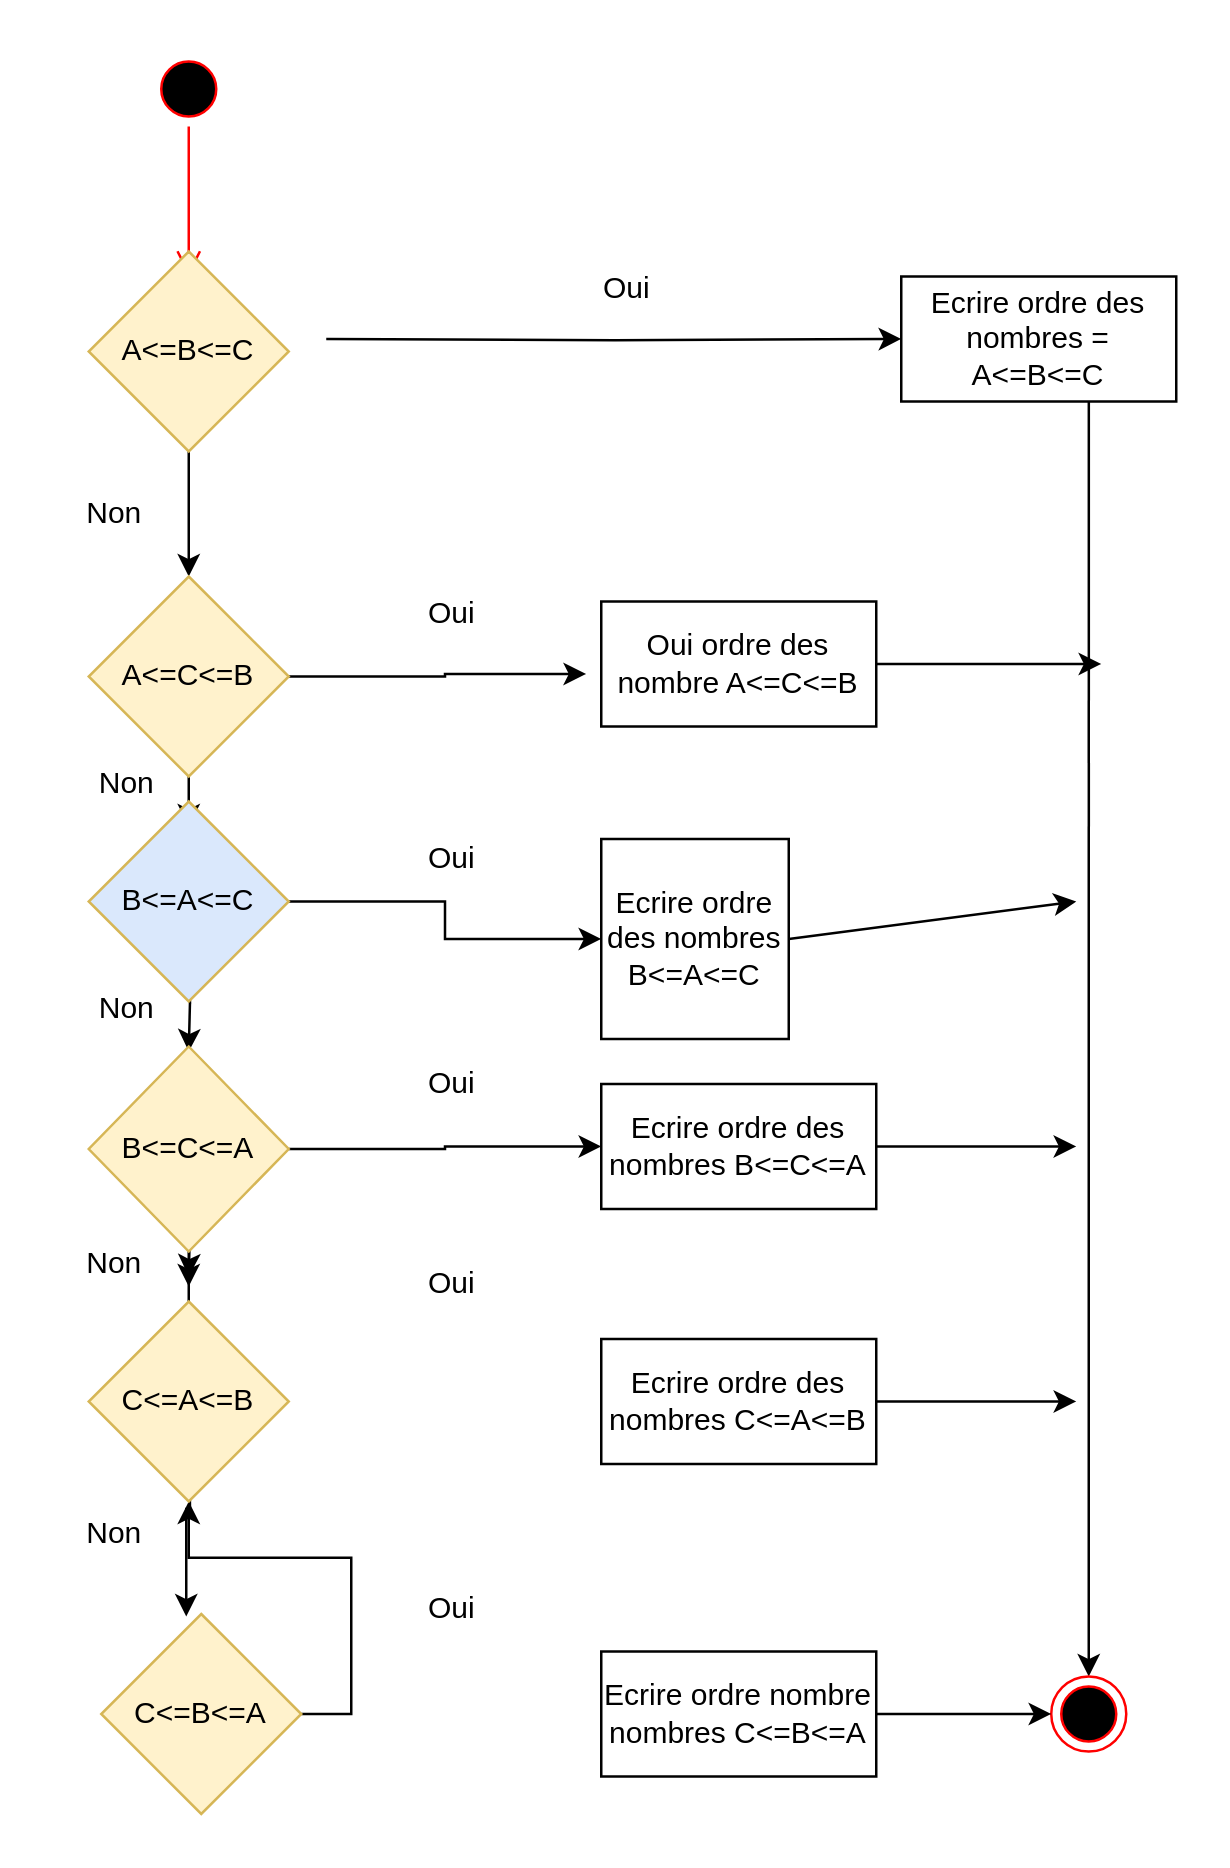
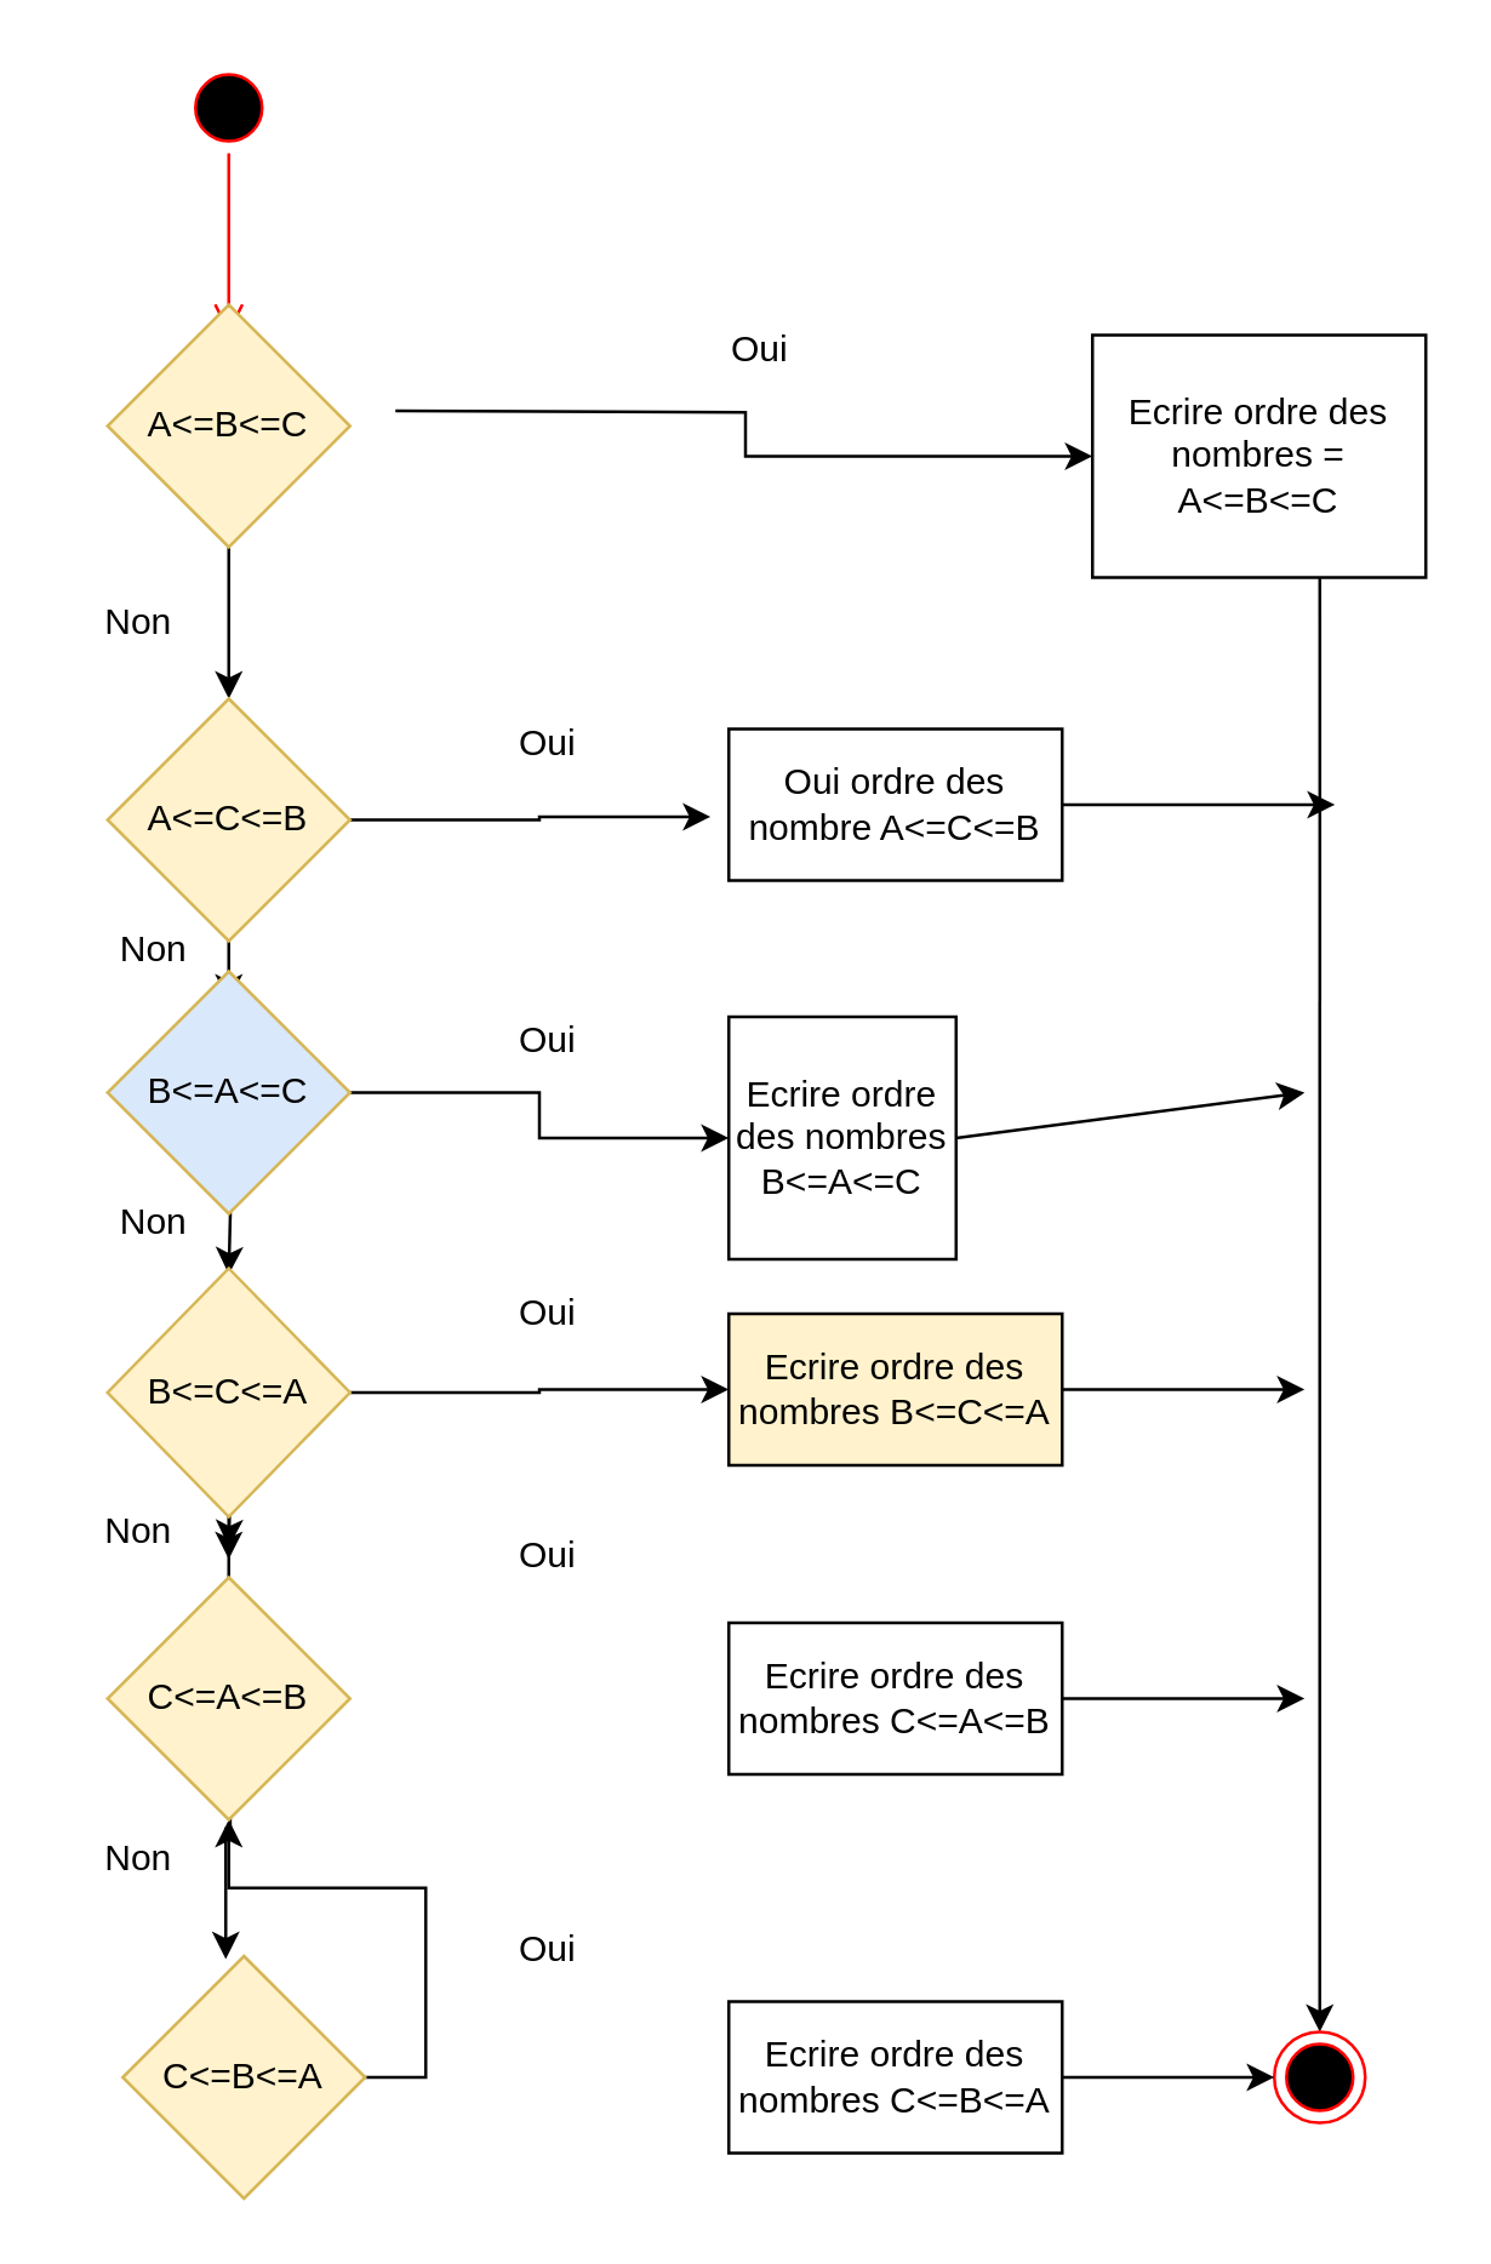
- <mxCell id="8" value="Ecrire ordre des nombres = A&amp;lt;=B&amp;lt;=C" style="html=1;whiteSpace=wrap;" parent="1" vertex="1"><mxGeometry x="360" y="110" width="110" height="50" as="geometry" /></mxCell>
+ <mxCell id="8" value="Ecrire ordre des nombres = A&amp;lt;=B&amp;lt;=C" style="html=1;whiteSpace=wrap;" parent="1" vertex="1"><mxGeometry x="360" y="110" width="110" height="80" as="geometry" /></mxCell>
- <mxCell id="30" value="Ecrire ordre des nombres B&amp;lt;=C&amp;lt;=A" style="html=1;whiteSpace=wrap;" vertex="1" parent="1"><mxGeometry x="240" y="433" width="110" height="50" as="geometry" /></mxCell>
+ <mxCell id="30" value="Ecrire ordre des nombres B&amp;lt;=C&amp;lt;=A" style="html=1;whiteSpace=wrap;fillColor=#fff2cc;" vertex="1" parent="1"><mxGeometry x="240" y="433" width="110" height="50" as="geometry" /></mxCell>
- <mxCell id="29" value="Ecrire ordre nombre nombres C&amp;lt;=B&amp;lt;=A" style="html=1;whiteSpace=wrap;" vertex="1" parent="1"><mxGeometry x="240" y="660" width="110" height="50" as="geometry" /></mxCell>
+ <mxCell id="29" value="Ecrire ordre des nombres C&amp;lt;=B&amp;lt;=A" style="html=1;whiteSpace=wrap;" vertex="1" parent="1"><mxGeometry x="240" y="660" width="110" height="50" as="geometry" /></mxCell>
